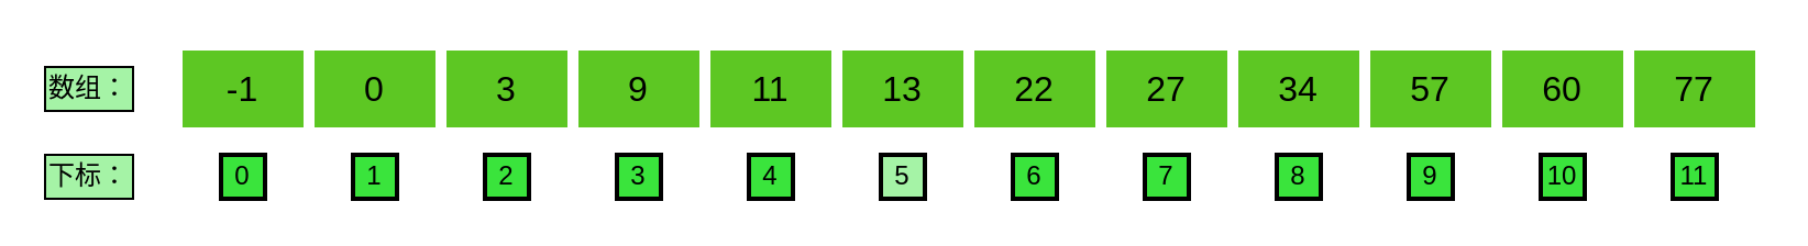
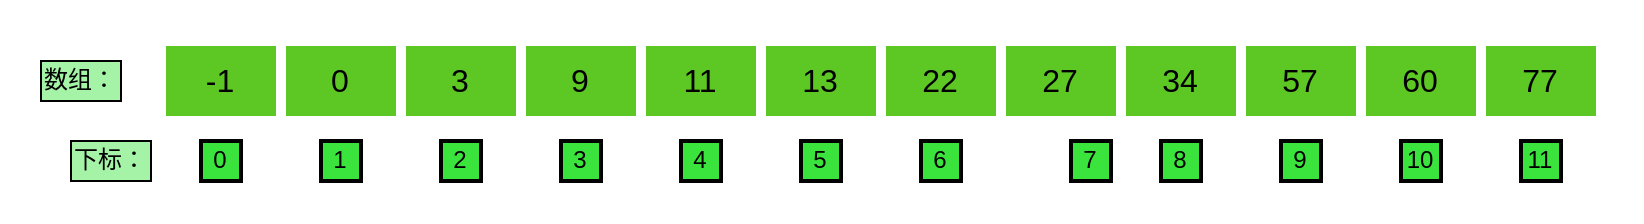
- <mxCell id="29" value="下标：" style="rounded=0;whiteSpace=wrap;html=1;fillColor=#a5f3a6;strokeWidth=1;" vertex="1" parent="1"><mxGeometry x="20" y="70" width="40" height="20" as="geometry" /></mxCell>
+ <mxCell id="29" value="下标：" style="rounded=0;whiteSpace=wrap;html=1;fillColor=#a5f3a6;strokeWidth=1;" vertex="1" parent="1"><mxGeometry x="35" y="70" width="40" height="20" as="geometry" /></mxCell>
- <mxCell id="21" value="5" style="rounded=0;whiteSpace=wrap;html=1;fillColor=#a5f3a6;strokeWidth=2;" vertex="1" parent="1"><mxGeometry x="400" y="70" width="20" height="20" as="geometry" /></mxCell>
+ <mxCell id="21" value="5" style="rounded=0;whiteSpace=wrap;html=1;fillColor=#3ae43c;strokeWidth=2;" vertex="1" parent="1"><mxGeometry x="400" y="70" width="20" height="20" as="geometry" /></mxCell>
- <mxCell id="23" value="7" style="rounded=0;whiteSpace=wrap;html=1;fillColor=#3ae43c;strokeWidth=2;" vertex="1" parent="1"><mxGeometry x="520" y="70" width="20" height="20" as="geometry" /></mxCell>
+ <mxCell id="23" value="7" style="rounded=0;whiteSpace=wrap;html=1;fillColor=#3ae43c;strokeWidth=2;" vertex="1" parent="1"><mxGeometry x="535" y="70" width="20" height="20" as="geometry" /></mxCell>
